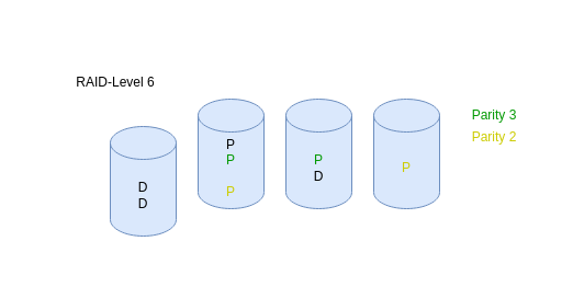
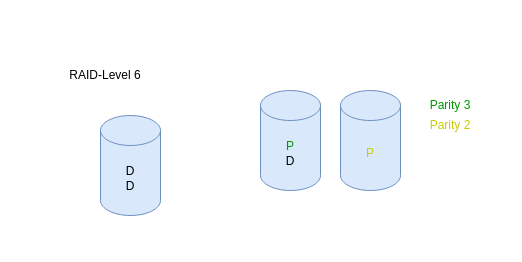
- <mxCell id="5" value="P&lt;br&gt;&lt;font color=&quot;#009900&quot;&gt;P&lt;/font&gt;&lt;br&gt;&lt;br&gt;&lt;font color=&quot;#cccc00&quot;&gt;P&lt;/font&gt;" style="shape=cylinder3;whiteSpace=wrap;html=1;boundedLbl=1;backgroundOutline=1;size=15;fillColor=#dae8fc;strokeColor=#6c8ebf;" vertex="1" parent="1"><mxGeometry x="180" y="90" width="60" height="100" as="geometry" /></mxCell>
